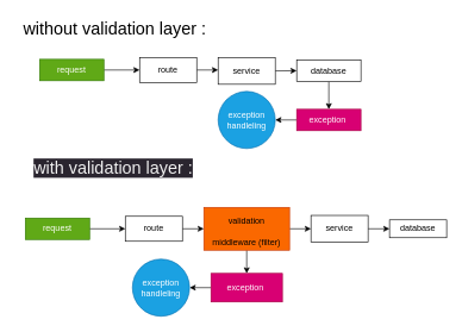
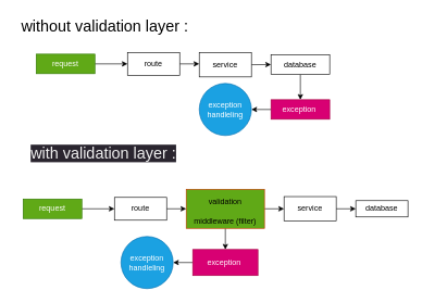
- <mxCell id="27" value="&lt;font style=&quot;font-size: 12px;&quot;&gt;validation&lt;br&gt;middleware (filter)&lt;/font&gt;" style="whiteSpace=wrap;html=1;fontSize=24;fillColor=#fa6800;strokeColor=#C73500;fontColor=#000000;" parent="1" vertex="1"><mxGeometry x="285" y="290" width="120" height="60" as="geometry" /></mxCell>
+ <mxCell id="27" value="&lt;font style=&quot;font-size: 12px;&quot;&gt;validation&lt;br&gt;middleware (filter)&lt;/font&gt;" style="whiteSpace=wrap;html=1;fontSize=24;fillColor=#60a917;strokeColor=#C73500;fontColor=#000000;" parent="1" vertex="1"><mxGeometry x="285" y="290" width="120" height="60" as="geometry" /></mxCell>
